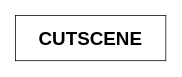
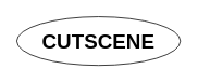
- <mxCell id="2" value="&lt;font style=&quot;font-size: 25px;&quot;&gt;&lt;b&gt;CUTSCENE&lt;/b&gt;&lt;/font&gt;" style="rounded=0;whiteSpace=wrap;html=1;" vertex="1" parent="1"><mxGeometry x="20" y="20" width="200" height="60" as="geometry" /></mxCell>
+ <mxCell id="2" value="&lt;font style=&quot;font-size: 25px;&quot;&gt;&lt;b&gt;CUTSCENE&lt;/b&gt;&lt;/font&gt;" style="ellipse;whiteSpace=wrap;html=1;" vertex="1" parent="1"><mxGeometry x="20" y="20" width="200" height="60" as="geometry" /></mxCell>
